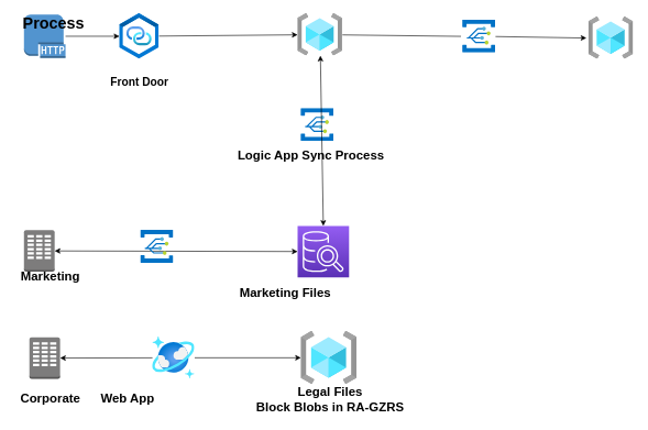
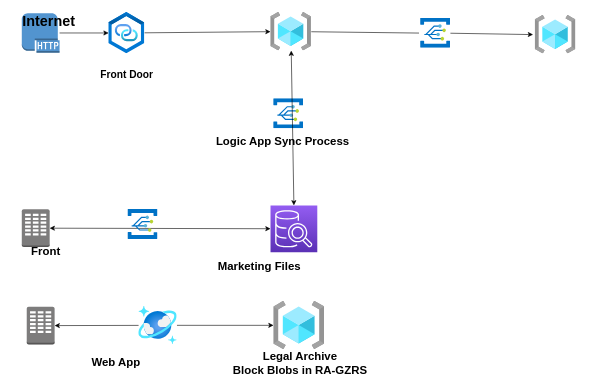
- <mxCell id="5" value="&lt;font style=&quot;font-size: 24px;&quot;&gt;&lt;b&gt;Process&lt;/b&gt;&lt;/font&gt;" style="text;html=1;resizable=0;autosize=1;align=center;verticalAlign=middle;points=[];fillColor=none;strokeColor=none;rounded=0;" parent="1" vertex="1"><mxGeometry x="30" y="25" width="100" height="20" as="geometry" /></mxCell>
+ <mxCell id="5" value="&lt;font style=&quot;font-size: 24px;&quot;&gt;&lt;b&gt;Internet&lt;/b&gt;&lt;/font&gt;" style="text;html=1;resizable=0;autosize=1;align=center;verticalAlign=middle;points=[];fillColor=none;strokeColor=none;rounded=0;" parent="1" vertex="1"><mxGeometry x="30" y="25" width="100" height="20" as="geometry" /></mxCell>
- <mxCell id="24" value="&lt;b&gt;Marketing&lt;/b&gt;" style="text;html=1;resizable=0;autosize=1;align=center;verticalAlign=middle;points=[];fillColor=none;strokeColor=none;rounded=0;fontSize=19;" parent="1" vertex="1"><mxGeometry y="405" width="110" height="30" as="geometry" x="20" /></mxCell>
+ <mxCell id="24" value="&lt;b&gt;Front&lt;/b&gt;" style="text;html=1;resizable=0;autosize=1;align=center;verticalAlign=middle;points=[];fillColor=none;strokeColor=none;rounded=0;fontSize=19;" parent="1" vertex="1"><mxGeometry y="405" width="110" height="30" as="geometry" x="20" /></mxCell>
- <mxCell id="13" value="&lt;b&gt;Corporate&lt;/b&gt;" style="text;html=1;resizable=0;autosize=1;align=center;verticalAlign=middle;points=[];fillColor=none;strokeColor=none;rounded=0;fontSize=19;" parent="1" vertex="1"><mxGeometry y="590" width="110" height="30" as="geometry" x="20" /></mxCell>
- <mxCell id="17" value="&lt;b&gt;Legal Files&lt;br&gt;Block Blobs in RA-GZRS&lt;/b&gt;" style="text;html=1;resizable=0;autosize=1;align=center;verticalAlign=middle;points=[];fillColor=none;strokeColor=none;rounded=0;fontSize=19;" parent="1" vertex="1"><mxGeometry x="378.5" y="580" width="240" height="50" as="geometry" /></mxCell>
+ <mxCell id="17" value="&lt;b&gt;Legal Archive&lt;br&gt;Block Blobs in RA-GZRS&lt;/b&gt;" style="text;html=1;resizable=0;autosize=1;align=center;verticalAlign=middle;points=[];fillColor=none;strokeColor=none;rounded=0;fontSize=19;" parent="1" vertex="1"><mxGeometry x="378.5" y="580" width="240" height="50" as="geometry" /></mxCell>
